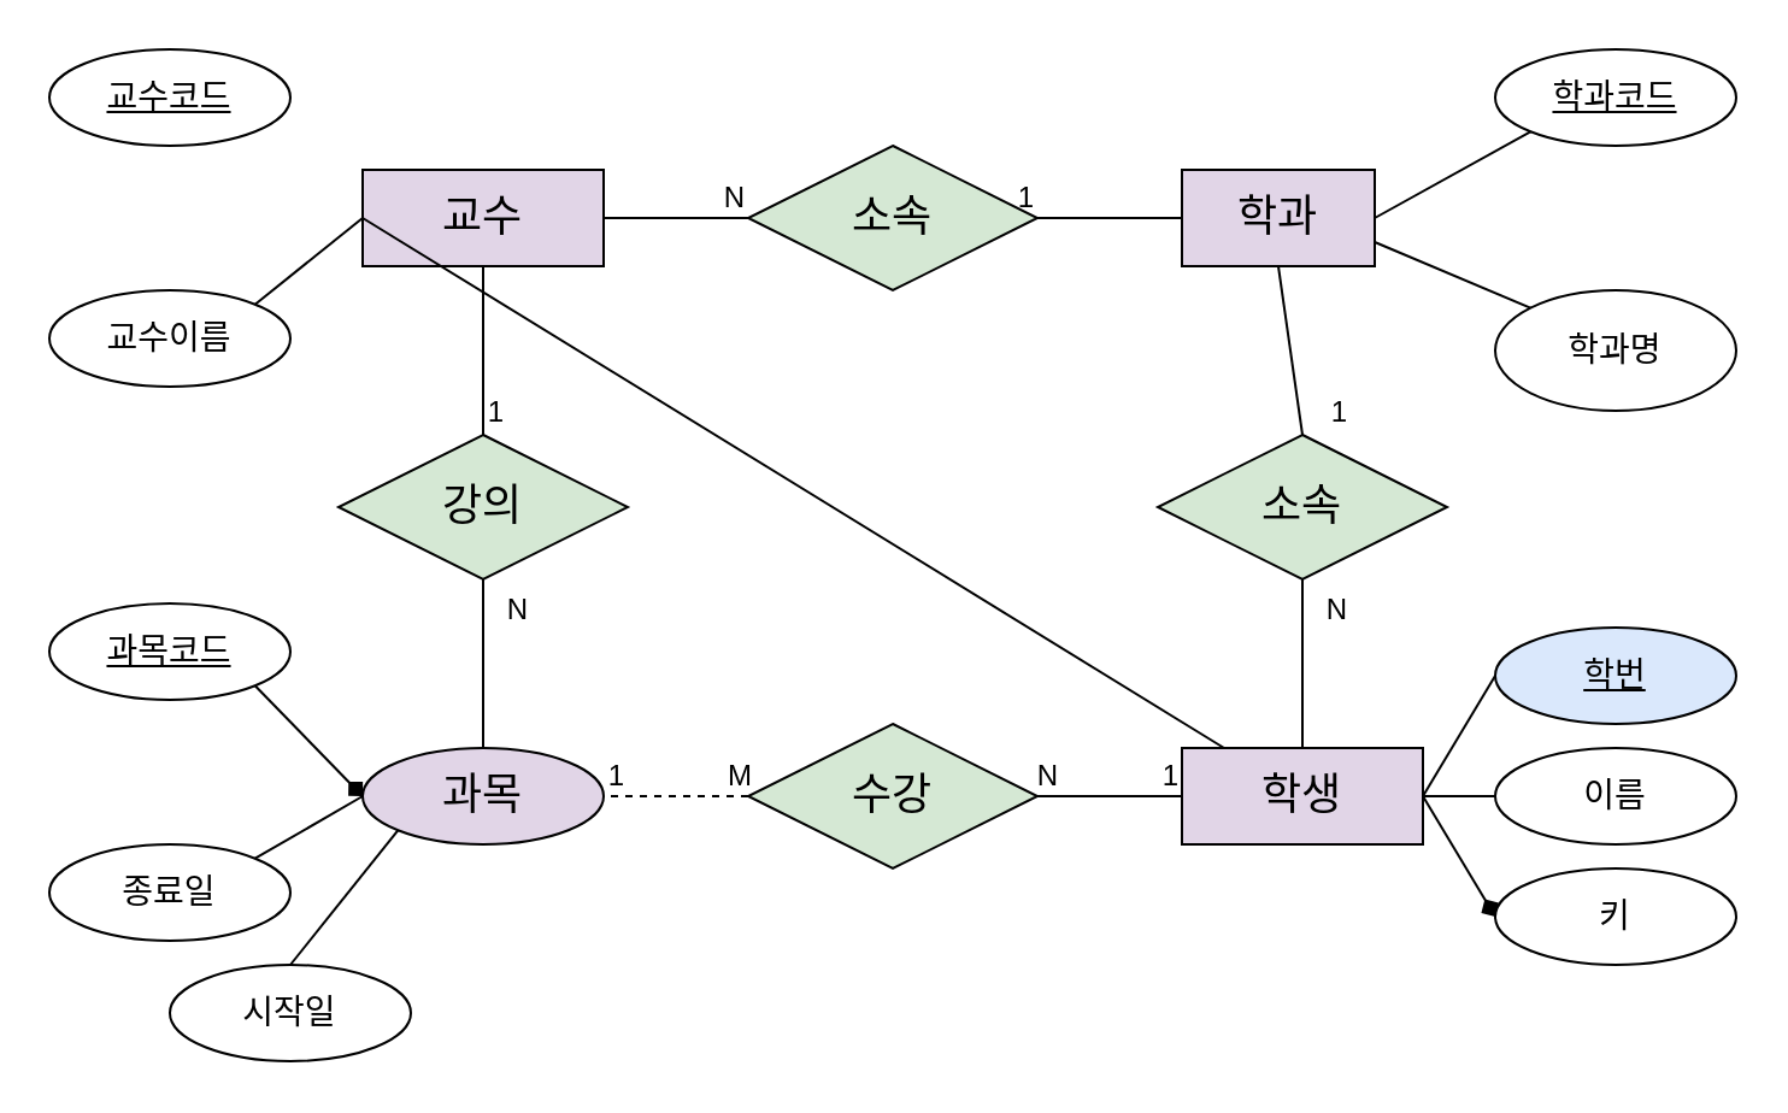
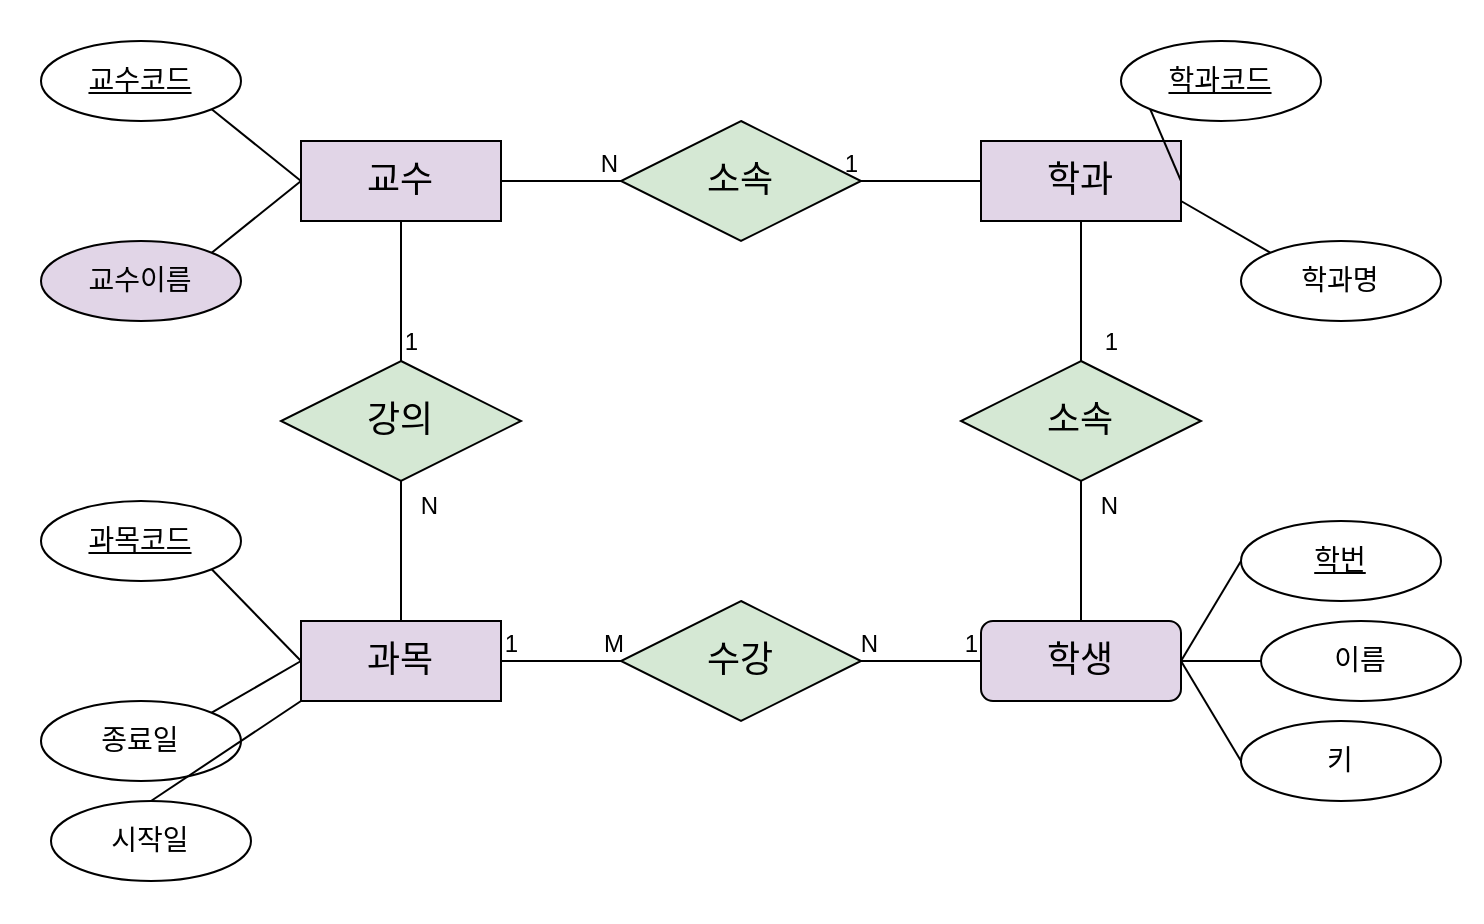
- <mxCell id="30" value="&lt;font style=&quot;font-size: 14px;&quot;&gt;학과코드&lt;/font&gt;" style="ellipse;whiteSpace=wrap;html=1;align=center;fontStyle=4;" vertex="1" parent="1"><mxGeometry x="620" y="20" width="100" height="40" as="geometry" /></mxCell>
+ <mxCell id="30" value="&lt;font style=&quot;font-size: 14px;&quot;&gt;학과코드&lt;/font&gt;" style="ellipse;whiteSpace=wrap;html=1;align=center;fontStyle=4;" vertex="1" parent="1"><mxGeometry x="560" y="20" width="100" height="40" as="geometry" /></mxCell>
- <mxCell id="11" value="&lt;font style=&quot;font-size: 18px;&quot;&gt;학과&lt;/font&gt;" style="whiteSpace=wrap;html=1;align=center;fillColor=#E1D5E7;" vertex="1" parent="1"><mxGeometry x="490" y="70" width="80" height="40" as="geometry" /></mxCell>
+ <mxCell id="11" value="&lt;font style=&quot;font-size: 18px;&quot;&gt;학과&lt;/font&gt;" style="whiteSpace=wrap;html=1;align=center;fillColor=#E1D5E7;" vertex="1" parent="1"><mxGeometry x="490" y="70" width="100" height="40" as="geometry" /></mxCell>
- <mxCell id="42" value="&lt;font style=&quot;font-size: 14px;&quot;&gt;교수이름&lt;/font&gt;" style="ellipse;whiteSpace=wrap;html=1;align=center;" vertex="1" parent="1"><mxGeometry x="20" y="120" width="100" height="40" as="geometry" /></mxCell>
+ <mxCell id="42" value="&lt;font style=&quot;font-size: 14px;&quot;&gt;교수이름&lt;/font&gt;" style="ellipse;whiteSpace=wrap;html=1;align=center;fillColor=#e1d5e7;" vertex="1" parent="1"><mxGeometry x="20" y="120" width="100" height="40" as="geometry" /></mxCell>
- <mxCell id="32" value="&lt;font style=&quot;font-size: 14px;&quot;&gt;학과명&lt;/font&gt;" style="ellipse;whiteSpace=wrap;html=1;align=center;" vertex="1" parent="1"><mxGeometry x="620" y="120" width="100" height="50" as="geometry" /></mxCell>
+ <mxCell id="32" value="&lt;font style=&quot;font-size: 14px;&quot;&gt;학과명&lt;/font&gt;" style="ellipse;whiteSpace=wrap;html=1;align=center;" vertex="1" parent="1"><mxGeometry x="620" y="120" width="100" height="40" as="geometry" /></mxCell>
- <mxCell id="39" value="" style="endArrow=none;html=1;rounded=0;exitX=0;exitY=0.5;exitDx=0;exitDy=0;" edge="1" parent="1" target="15" source="8"><mxGeometry relative="1" as="geometry"><mxPoint x="10" y="90" as="sourcePoint" /><mxPoint x="60" y="60" as="targetPoint" /></mxGeometry></mxCell>
+ <mxCell id="39" value="" style="endArrow=none;html=1;rounded=0;exitX=0;exitY=0.5;exitDx=0;exitDy=0;entryX=1;entryY=1;entryDx=0;entryDy=0;" edge="1" parent="1" target="40" source="8"><mxGeometry relative="1" as="geometry"><mxPoint x="10" y="90" as="sourcePoint" /><mxPoint x="60" y="60" as="targetPoint" /></mxGeometry></mxCell>
- <mxCell id="33" value="&lt;font style=&quot;font-size: 14px;&quot;&gt;학번&lt;/font&gt;" style="ellipse;whiteSpace=wrap;html=1;align=center;fontStyle=4;fillColor=#dae8fc;" vertex="1" parent="1"><mxGeometry x="620" y="260" width="100" height="40" as="geometry" /></mxCell>
+ <mxCell id="33" value="&lt;font style=&quot;font-size: 14px;&quot;&gt;학번&lt;/font&gt;" style="ellipse;whiteSpace=wrap;html=1;align=center;fontStyle=4;" vertex="1" parent="1"><mxGeometry x="620" y="260" width="100" height="40" as="geometry" /></mxCell>
- <mxCell id="48" value="" style="endArrow=diamond;html=1;rounded=0;exitX=1;exitY=1;exitDx=0;exitDy=0;entryX=0;entryY=0.5;entryDx=0;entryDy=0;" edge="1" parent="1" source="43" target="20"><mxGeometry relative="1" as="geometry"><mxPoint x="210" y="310" as="sourcePoint" /><mxPoint x="370" y="310" as="targetPoint" /></mxGeometry></mxCell>
+ <mxCell id="48" value="" style="endArrow=none;html=1;rounded=0;exitX=1;exitY=1;exitDx=0;exitDy=0;entryX=0;entryY=0.5;entryDx=0;entryDy=0;" edge="1" parent="1" source="43" target="20"><mxGeometry relative="1" as="geometry"><mxPoint x="210" y="310" as="sourcePoint" /><mxPoint x="370" y="310" as="targetPoint" /></mxGeometry></mxCell>
- <mxCell id="20" value="&lt;font style=&quot;font-size: 18px;&quot;&gt;과목&lt;/font&gt;" style="ellipse;whiteSpace=wrap;html=1;align=center;fillColor=#E1D5E7;" vertex="1" parent="1"><mxGeometry x="150" y="310" width="100" height="40" as="geometry" /></mxCell>
+ <mxCell id="20" value="&lt;font style=&quot;font-size: 18px;&quot;&gt;과목&lt;/font&gt;" style="whiteSpace=wrap;html=1;align=center;fillColor=#E1D5E7;" vertex="1" parent="1"><mxGeometry x="150" y="310" width="100" height="40" as="geometry" /></mxCell>
- <mxCell id="25" value="" style="endArrow=none;html=1;rounded=0;entryX=1;entryY=0.5;entryDx=0;entryDy=0;exitX=0;exitY=0.5;exitDx=0;exitDy=0;dashed=1;" edge="1" parent="1" source="22" target="20"><mxGeometry relative="1" as="geometry"><mxPoint x="300" y="300" as="sourcePoint" /><mxPoint x="460" y="300" as="targetPoint" /></mxGeometry></mxCell>
+ <mxCell id="25" value="" style="endArrow=none;html=1;rounded=0;entryX=1;entryY=0.5;entryDx=0;entryDy=0;exitX=0;exitY=0.5;exitDx=0;exitDy=0;" edge="1" parent="1" source="22" target="20"><mxGeometry relative="1" as="geometry"><mxPoint x="300" y="300" as="sourcePoint" /><mxPoint x="460" y="300" as="targetPoint" /></mxGeometry></mxCell>
- <mxCell id="15" value="&lt;span style=&quot;font-size: 18px;&quot;&gt;학생&lt;/span&gt;" style="whiteSpace=wrap;html=1;align=center;fillColor=#E1D5E7;" vertex="1" parent="1"><mxGeometry x="490" y="310" width="100" height="40" as="geometry" /></mxCell>
+ <mxCell id="15" value="&lt;span style=&quot;font-size: 18px;&quot;&gt;학생&lt;/span&gt;" style="whiteSpace=wrap;html=1;align=center;fillColor=#E1D5E7;rounded=1;" vertex="1" parent="1"><mxGeometry x="490" y="310" width="100" height="40" as="geometry" /></mxCell>
- <mxCell id="34" value="&lt;font style=&quot;font-size: 14px;&quot;&gt;이름&lt;/font&gt;" style="ellipse;whiteSpace=wrap;html=1;align=center;" vertex="1" parent="1"><mxGeometry x="620" y="310" width="100" height="40" as="geometry" /></mxCell>
+ <mxCell id="34" value="&lt;font style=&quot;font-size: 14px;&quot;&gt;이름&lt;/font&gt;" style="ellipse;whiteSpace=wrap;html=1;align=center;" vertex="1" parent="1"><mxGeometry x="630" y="310" width="100" height="40" as="geometry" /></mxCell>
- <mxCell id="37" value="" style="endArrow=diamond;html=1;rounded=0;entryX=0;entryY=0.5;entryDx=0;entryDy=0;exitX=1;exitY=0.5;exitDx=0;exitDy=0;" edge="1" parent="1" source="15" target="35"><mxGeometry relative="1" as="geometry"><mxPoint x="300" y="238.95" as="sourcePoint" /><mxPoint x="460" y="238.95" as="targetPoint" /></mxGeometry></mxCell>
+ <mxCell id="37" value="" style="endArrow=none;html=1;rounded=0;entryX=0;entryY=0.5;entryDx=0;entryDy=0;exitX=1;exitY=0.5;exitDx=0;exitDy=0;" edge="1" parent="1" source="15" target="35"><mxGeometry relative="1" as="geometry"><mxPoint x="300" y="238.95" as="sourcePoint" /><mxPoint x="460" y="238.95" as="targetPoint" /></mxGeometry></mxCell>
- <mxCell id="45" value="&lt;font style=&quot;font-size: 14px;&quot;&gt;시작일&lt;/font&gt;" style="ellipse;whiteSpace=wrap;html=1;align=center;" vertex="1" parent="1"><mxGeometry x="70" y="400" width="100" height="40" as="geometry" /></mxCell>
+ <mxCell id="45" value="&lt;font style=&quot;font-size: 14px;&quot;&gt;시작일&lt;/font&gt;" style="ellipse;whiteSpace=wrap;html=1;align=center;" vertex="1" parent="1"><mxGeometry x="25" y="400" width="100" height="40" as="geometry" /></mxCell>
